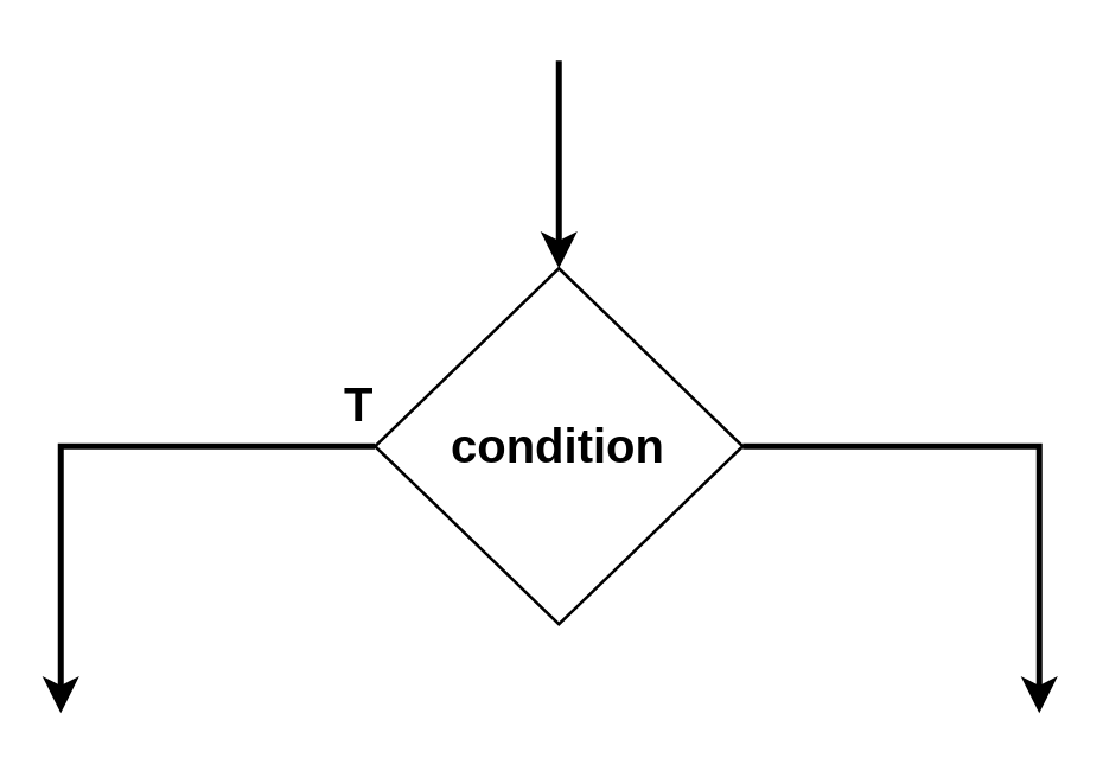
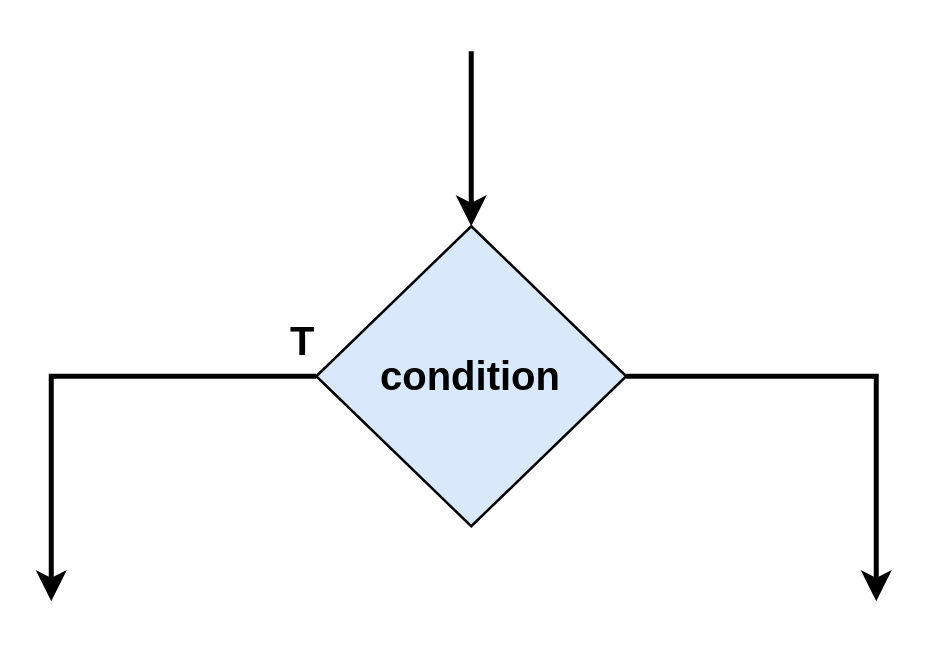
- <mxCell id="2" value="&lt;font style=&quot;font-size: 16px;&quot;&gt;&lt;b&gt;condition&lt;/b&gt;&lt;/font&gt;" style="rhombus;whiteSpace=wrap;html=1;" vertex="1" parent="1"><mxGeometry x="126" y="90" width="124" height="120" as="geometry" /></mxCell>
+ <mxCell id="2" value="&lt;font style=&quot;font-size: 16px;&quot;&gt;&lt;b&gt;condition&lt;/b&gt;&lt;/font&gt;" style="rhombus;whiteSpace=wrap;html=1;fillColor=#dae8fc;" vertex="1" parent="1"><mxGeometry x="126" y="90" width="124" height="120" as="geometry" /></mxCell>
